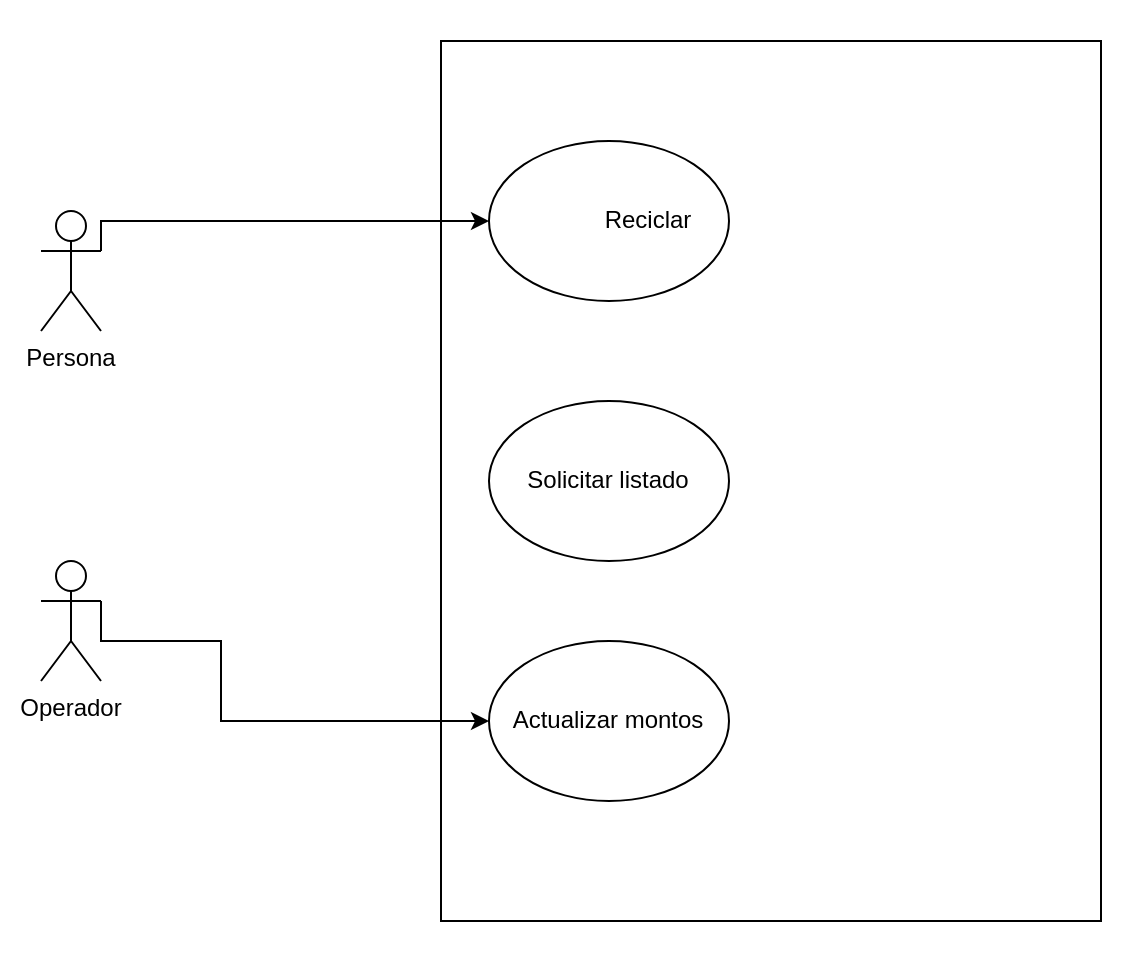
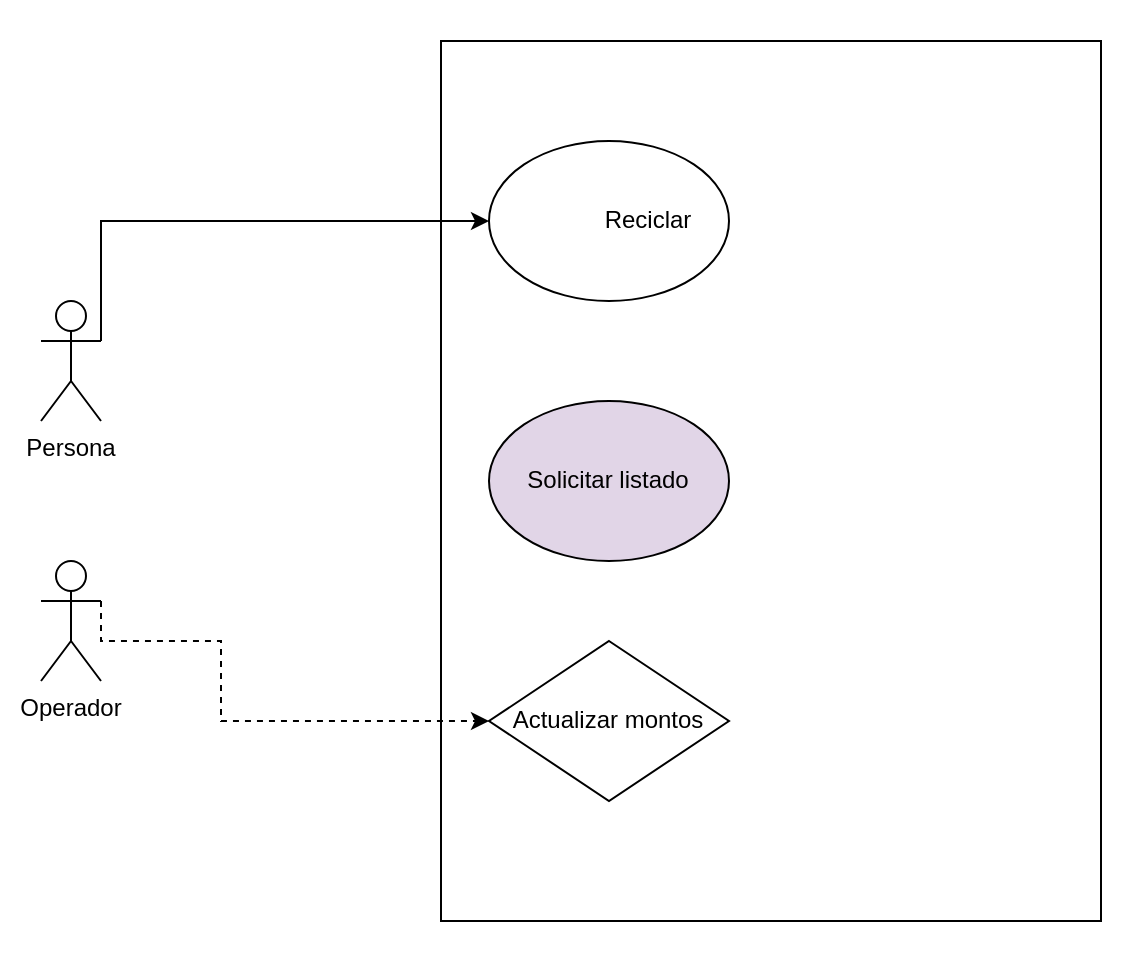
- <mxCell id="5" value="Persona" style="shape=umlActor;verticalLabelPosition=bottom;verticalAlign=top;html=1;outlineConnect=0;" vertex="1" parent="1"><mxGeometry x="20" y="105" width="30" height="60" as="geometry" /></mxCell>
+ <mxCell id="5" value="Persona" style="shape=umlActor;verticalLabelPosition=bottom;verticalAlign=top;html=1;outlineConnect=0;" vertex="1" parent="1"><mxGeometry x="20" y="150" width="30" height="60" as="geometry" /></mxCell>
- <mxCell id="9" value="Solicitar listado" style="ellipse;whiteSpace=wrap;html=1;" vertex="1" parent="1"><mxGeometry x="244" y="200" width="120" height="80" as="geometry" /></mxCell>
+ <mxCell id="9" value="Solicitar listado" style="ellipse;whiteSpace=wrap;html=1;fillColor=#e1d5e7;" vertex="1" parent="1"><mxGeometry x="244" y="200" width="120" height="80" as="geometry" /></mxCell>
- <mxCell id="4" style="edgeStyle=orthogonalEdgeStyle;rounded=0;orthogonalLoop=1;jettySize=auto;html=1;exitX=1;exitY=0.333;exitDx=0;exitDy=0;exitPerimeter=0;entryX=0;entryY=0.5;entryDx=0;entryDy=0;" edge="1" parent="1" source="6" target="10"><mxGeometry relative="1" as="geometry"><Array as="points"><mxPoint x="50" y="320" /><mxPoint x="110" y="320" /><mxPoint x="110" y="360" /></Array></mxGeometry></mxCell>
+ <mxCell id="4" style="edgeStyle=orthogonalEdgeStyle;rounded=0;orthogonalLoop=1;jettySize=auto;html=1;exitX=1;exitY=0.333;exitDx=0;exitDy=0;exitPerimeter=0;entryX=0;entryY=0.5;entryDx=0;entryDy=0;dashed=1;" edge="1" parent="1" source="6" target="10"><mxGeometry relative="1" as="geometry"><Array as="points"><mxPoint x="50" y="320" /><mxPoint x="110" y="320" /><mxPoint x="110" y="360" /></Array></mxGeometry></mxCell>
- <mxCell id="10" value="Actualizar montos" style="ellipse;whiteSpace=wrap;html=1;" vertex="1" parent="1"><mxGeometry x="244" y="320" width="120" height="80" as="geometry" /></mxCell>
+ <mxCell id="10" value="Actualizar montos" style="rhombus;whiteSpace=wrap;html=1;" vertex="1" parent="1"><mxGeometry x="244" y="320" width="120" height="80" as="geometry" /></mxCell>
